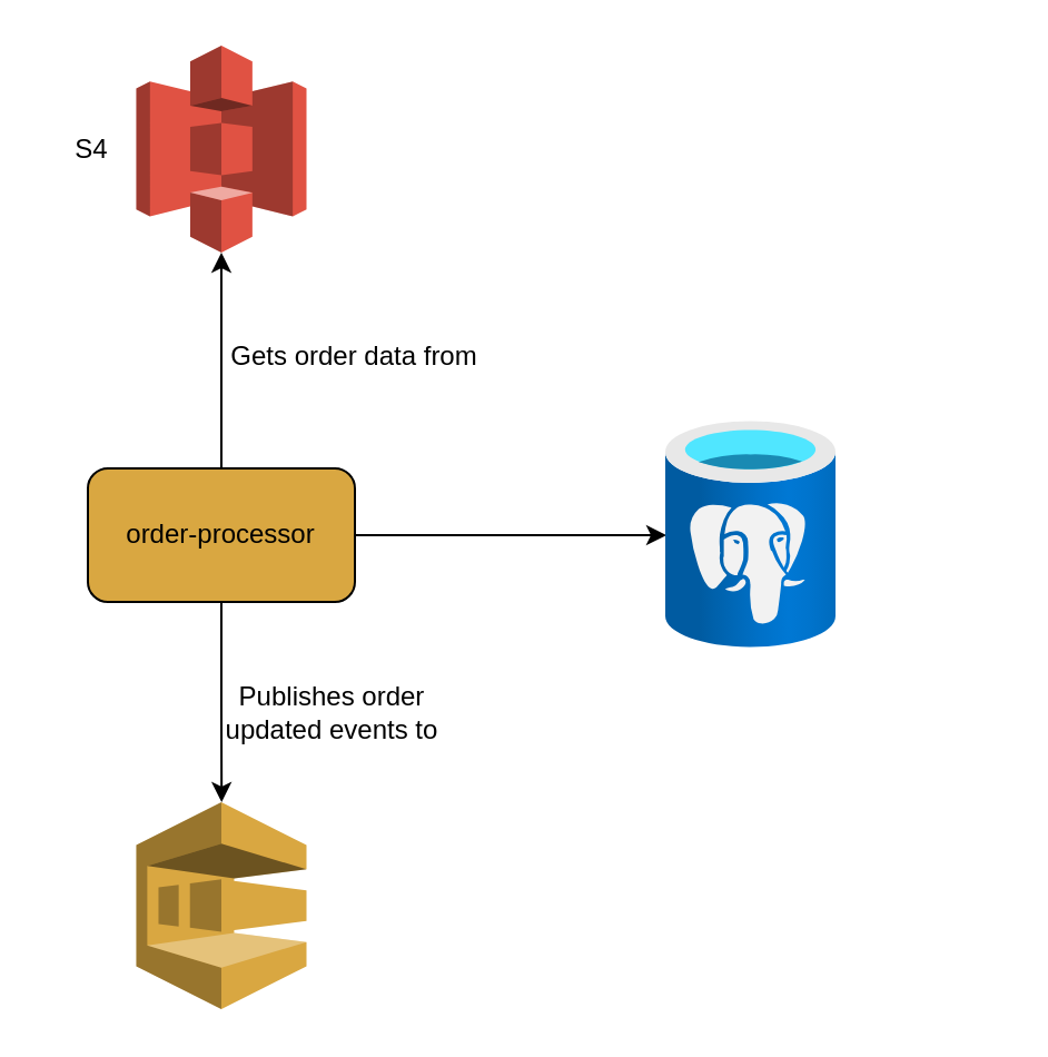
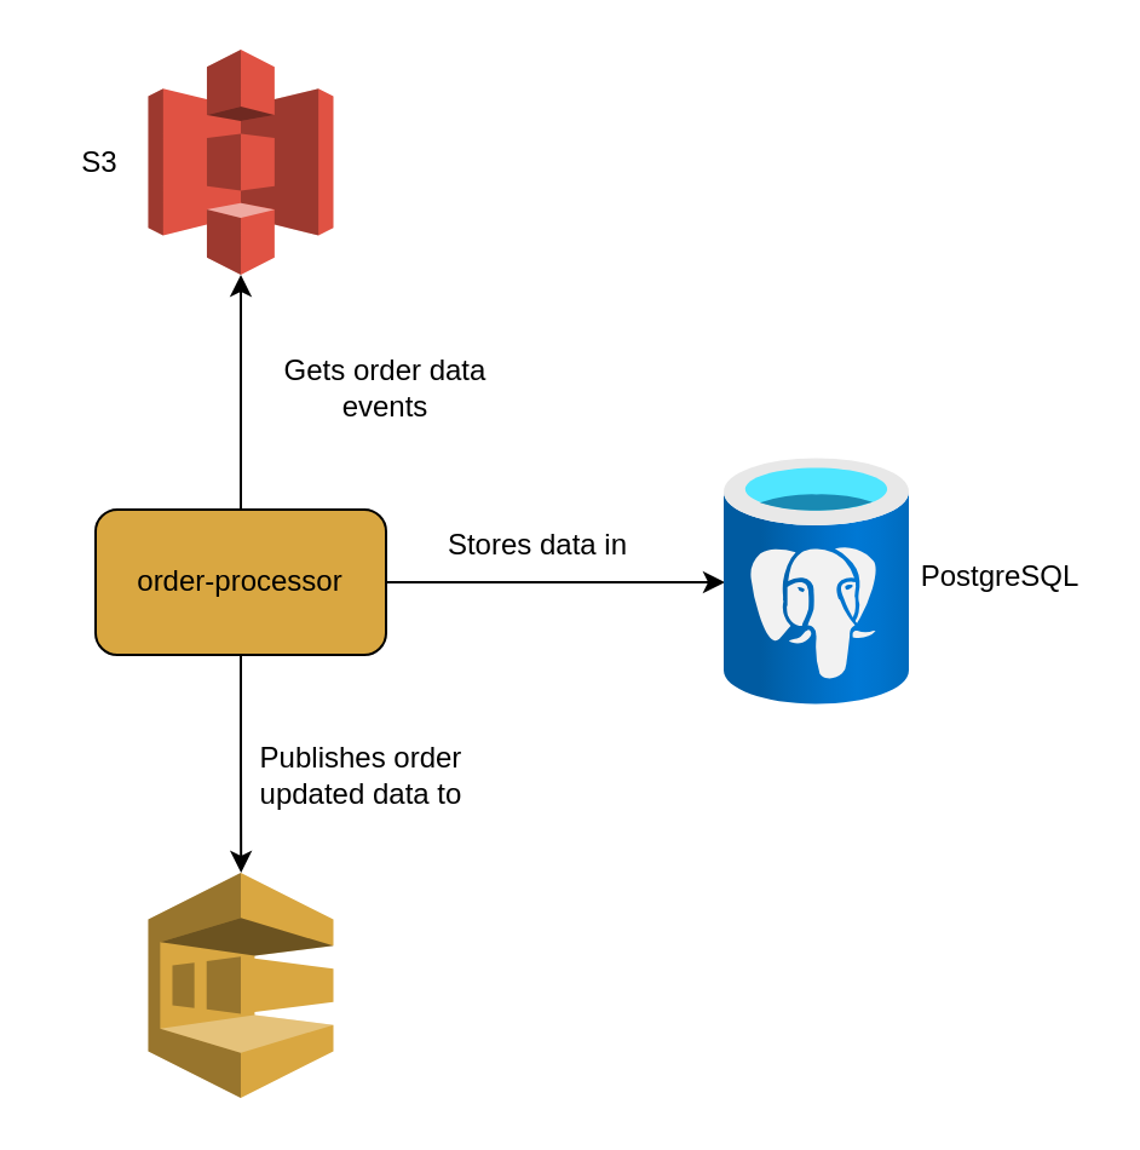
- <mxCell id="12" value="S4" style="text;html=1;align=center;verticalAlign=middle;whiteSpace=wrap;rounded=0;" vertex="1" parent="1"><mxGeometry x="20.75" y="50.75" width="40" height="31.5" as="geometry" /></mxCell>
+ <mxCell id="12" value="S3" style="text;html=1;align=center;verticalAlign=middle;whiteSpace=wrap;rounded=0;" vertex="1" parent="1"><mxGeometry x="20.75" y="50.75" width="40" height="31.5" as="geometry" /></mxCell>
- <mxCell id="8" value="Gets order data from" style="text;html=1;align=center;verticalAlign=middle;whiteSpace=wrap;rounded=0;" vertex="1" parent="1"><mxGeometry x="99" y="140" width="120" height="40" as="geometry" /></mxCell>
+ <mxCell id="8" value="Gets order data events" style="text;html=1;align=center;verticalAlign=middle;whiteSpace=wrap;rounded=0;" vertex="1" parent="1"><mxGeometry x="99" y="140" width="120" height="40" as="geometry" /></mxCell>
+ <mxCell id="11" value="Stores data in" style="text;html=1;align=center;verticalAlign=middle;whiteSpace=wrap;rounded=0;" vertex="1" parent="1"><mxGeometry x="179" y="210" width="86" height="30" as="geometry" /></mxCell>
+ <mxCell id="13" value="PostgreSQL" style="text;html=1;align=center;verticalAlign=middle;whiteSpace=wrap;rounded=0;" vertex="1" parent="1"><mxGeometry x="375.5" y="220" width="73.5" height="35.75" as="geometry" /></mxCell>
- <mxCell id="9" value="Publishes order updated events to" style="text;html=1;align=center;verticalAlign=middle;whiteSpace=wrap;rounded=0;" vertex="1" parent="1"><mxGeometry x="99" y="300" width="100" height="40" as="geometry" /></mxCell>
+ <mxCell id="9" value="Publishes order updated data to" style="text;html=1;align=center;verticalAlign=middle;whiteSpace=wrap;rounded=0;" vertex="1" parent="1"><mxGeometry x="99" y="300" width="100" height="40" as="geometry" /></mxCell>
